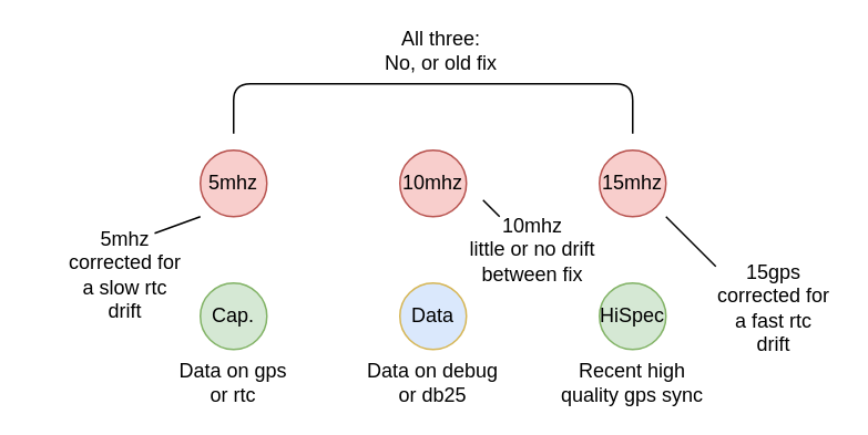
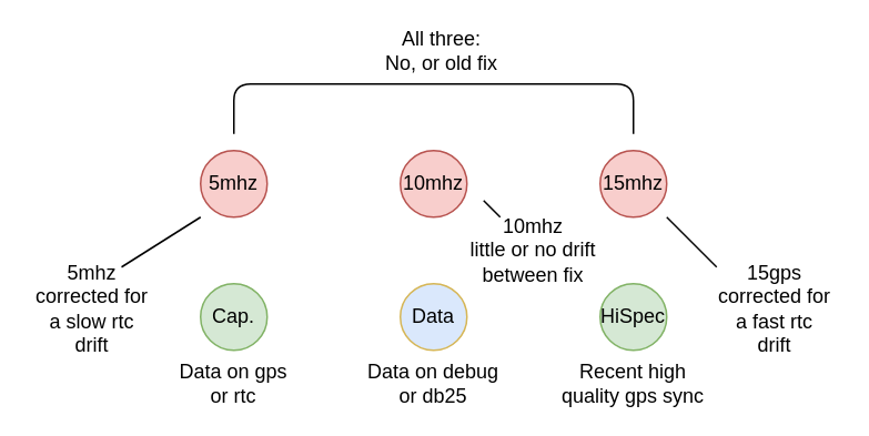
- <mxCell id="11" value="&lt;div&gt;5mhz&lt;/div&gt;&lt;div&gt;corrected for a slow rtc drift&lt;br&gt;&lt;/div&gt;" style="text;html=1;strokeColor=none;fillColor=none;align=center;verticalAlign=middle;whiteSpace=wrap;rounded=0;" vertex="1" parent="1"><mxGeometry x="40" y="140" width="70" height="50" as="geometry" /></mxCell>
+ <mxCell id="11" value="&lt;div&gt;5mhz&lt;/div&gt;&lt;div&gt;corrected for a slow rtc drift&lt;br&gt;&lt;/div&gt;" style="text;html=1;strokeColor=none;fillColor=none;align=center;verticalAlign=middle;whiteSpace=wrap;rounded=0;" vertex="1" parent="1"><mxGeometry x="20" y="160" width="70" height="50" as="geometry" /></mxCell>
